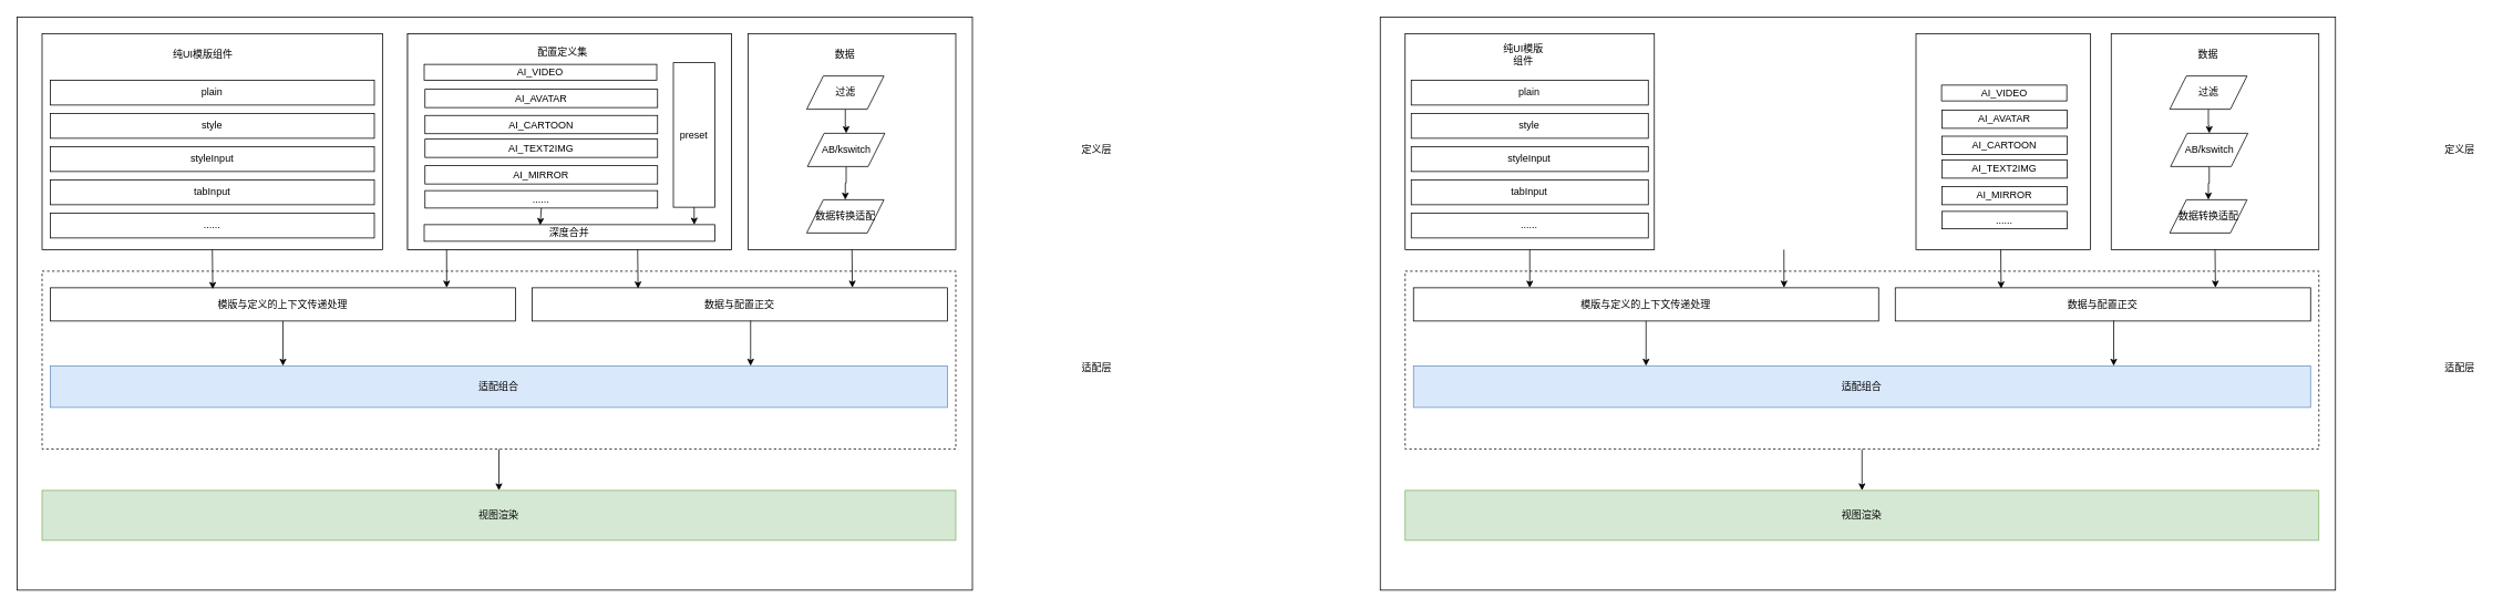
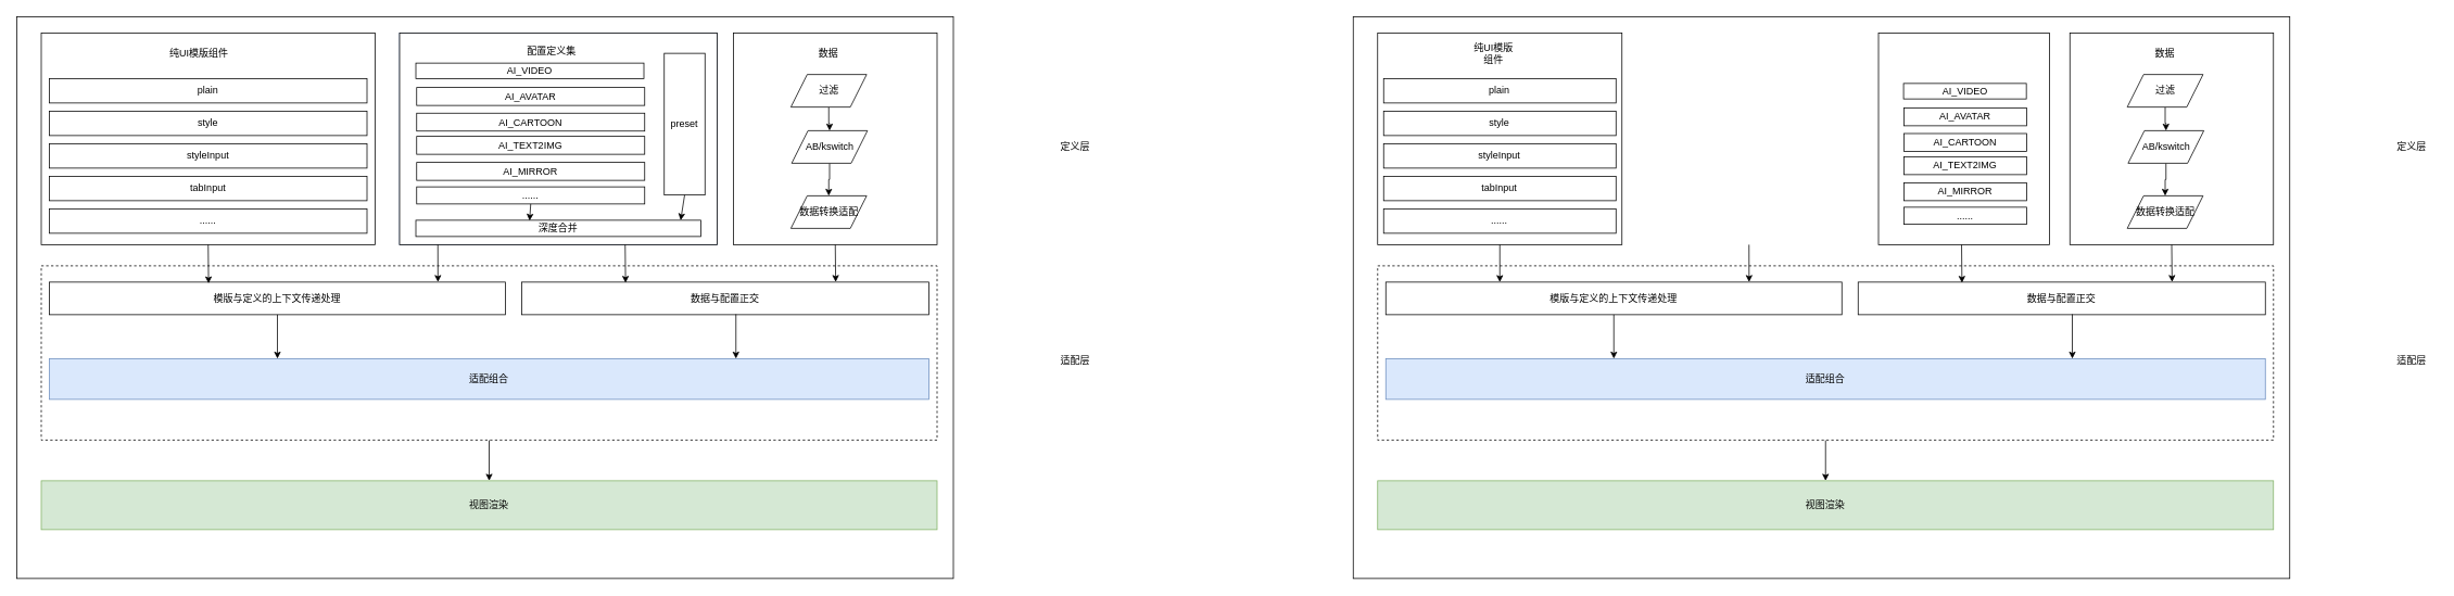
- <mxCell id="25" value="preset" style="rounded=0;whiteSpace=wrap;html=1;align=center;" parent="21" vertex="1"><mxGeometry x="320" y="35" width="50" height="174" as="geometry" /></mxCell>
+ <mxCell id="25" value="preset" style="rounded=0;whiteSpace=wrap;html=1;align=center;" parent="21" vertex="1"><mxGeometry x="325" y="25" width="50" height="174" as="geometry" /></mxCell>
